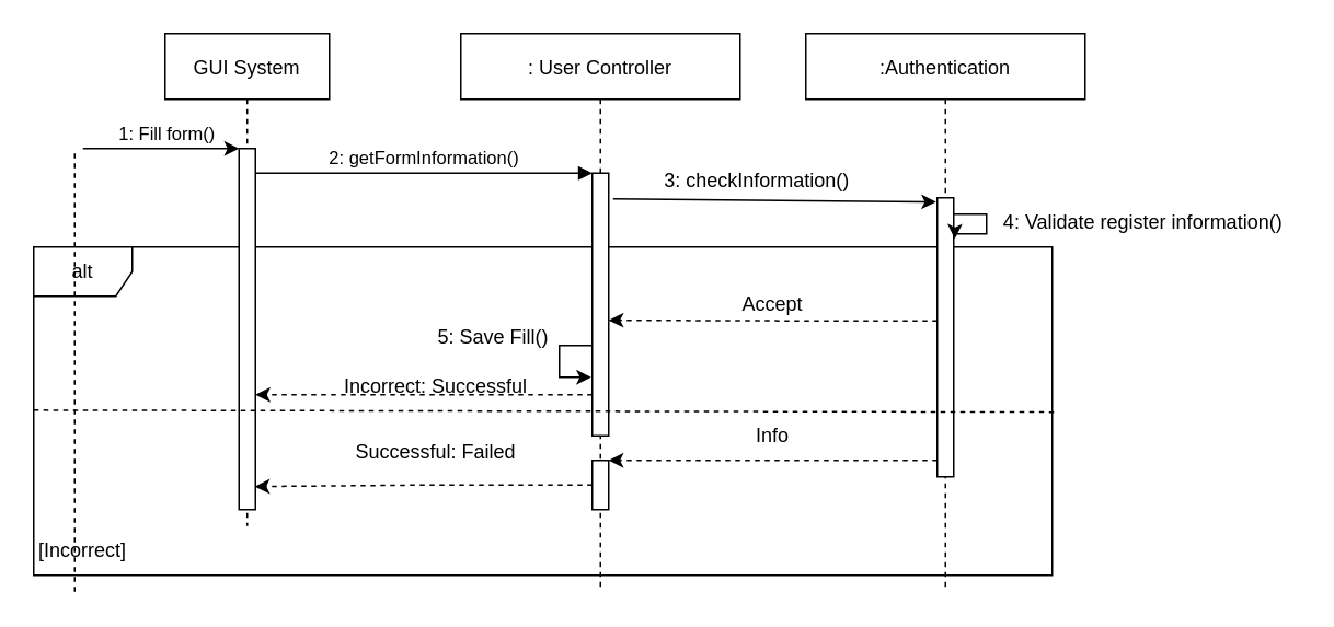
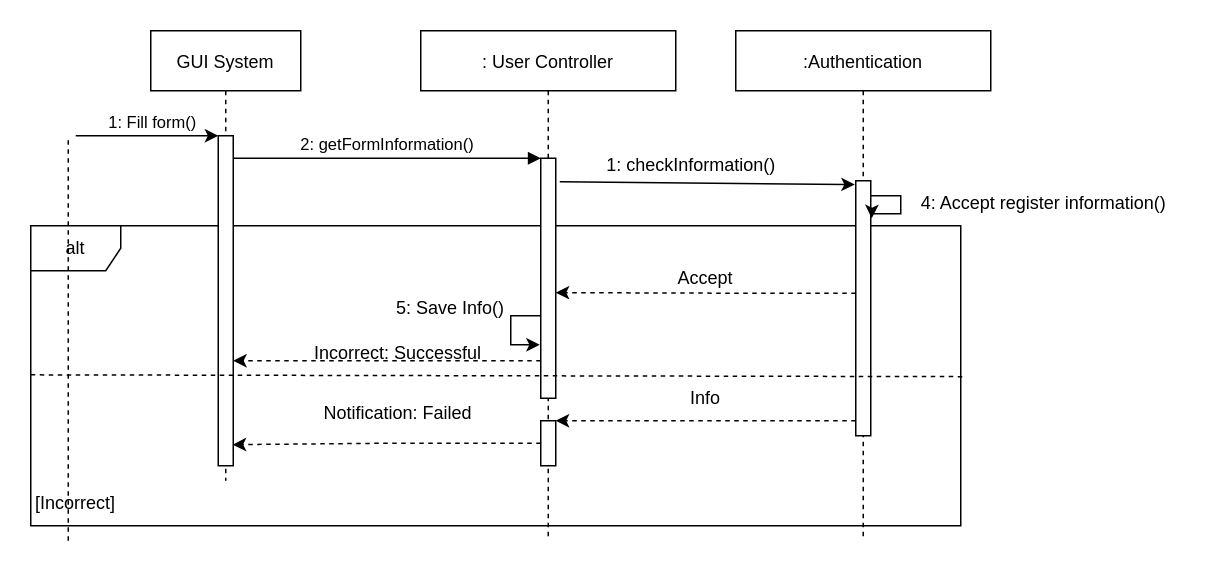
- <mxCell id="17" value="3: checkInformation()" style="text;html=1;align=center;verticalAlign=middle;resizable=0;points=[];autosize=1;strokeColor=none;fillColor=none;" vertex="1" parent="1"><mxGeometry x="390" y="95" width="140" height="30" as="geometry" /></mxCell>
+ <mxCell id="17" value="1: checkInformation()" style="text;html=1;align=center;verticalAlign=middle;resizable=0;points=[];autosize=1;strokeColor=none;fillColor=none;" vertex="1" parent="1"><mxGeometry x="390" y="95" width="140" height="30" as="geometry" /></mxCell>
- <mxCell id="19" value="4: Validate register information()" style="text;html=1;align=center;verticalAlign=middle;resizable=0;points=[];autosize=1;strokeColor=none;fillColor=none;" vertex="1" parent="1"><mxGeometry x="600" y="120" width="190" height="30" as="geometry" /></mxCell>
+ <mxCell id="19" value="4: Accept register information()" style="text;html=1;align=center;verticalAlign=middle;resizable=0;points=[];autosize=1;strokeColor=none;fillColor=none;" vertex="1" parent="1"><mxGeometry x="600" y="120" width="190" height="30" as="geometry" /></mxCell>
- <mxCell id="29" value="5: Save Fill()" style="text;html=1;strokeColor=none;fillColor=none;align=center;verticalAlign=middle;whiteSpace=wrap;rounded=0;" vertex="1" parent="1"><mxGeometry x="260" y="190" width="80" height="30" as="geometry" /></mxCell>
+ <mxCell id="29" value="5: Save Info()" style="text;html=1;strokeColor=none;fillColor=none;align=center;verticalAlign=middle;whiteSpace=wrap;rounded=0;" vertex="1" parent="1"><mxGeometry x="260" y="190" width="80" height="30" as="geometry" /></mxCell>
- <mxCell id="25" value="Successful: Failed" style="text;html=1;strokeColor=none;fillColor=none;align=center;verticalAlign=middle;whiteSpace=wrap;rounded=0;" vertex="1" parent="1"><mxGeometry x="200" y="260" width="130" height="30" as="geometry" /></mxCell>
+ <mxCell id="25" value="Notification: Failed" style="text;html=1;strokeColor=none;fillColor=none;align=center;verticalAlign=middle;whiteSpace=wrap;rounded=0;" vertex="1" parent="1"><mxGeometry x="200" y="260" width="130" height="30" as="geometry" /></mxCell>
